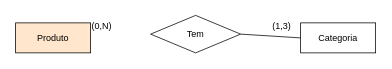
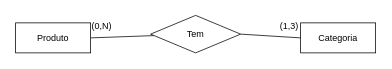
- <mxCell id="7" value="(1,3)" style="text;html=1;strokeColor=none;fillColor=none;align=center;verticalAlign=middle;whiteSpace=wrap;rounded=0;" vertex="1" parent="1"><mxGeometry x="360" y="20" width="30" height="30" as="geometry" /></mxCell>
+ <mxCell id="7" value="(1,3)" style="text;html=1;strokeColor=none;fillColor=none;align=center;verticalAlign=middle;whiteSpace=wrap;rounded=0;" vertex="1" parent="1"><mxGeometry x="370" y="20" width="30" height="30" as="geometry" /></mxCell>
+ <mxCell id="2" style="html=1;exitX=1;exitY=0.5;exitDx=0;exitDy=0;endArrow=none;endFill=0;" edge="1" parent="1" source="3" target="6"><mxGeometry relative="1" as="geometry" /></mxCell>
- <mxCell id="3" value="Produto" style="whiteSpace=wrap;html=1;align=center;fillColor=#ffe6cc;" vertex="1" parent="1"><mxGeometry x="20" y="30" width="100" height="40" as="geometry" /></mxCell>
+ <mxCell id="3" value="Produto" style="whiteSpace=wrap;html=1;align=center;" vertex="1" parent="1"><mxGeometry x="20" y="30" width="100" height="40" as="geometry" /></mxCell>
